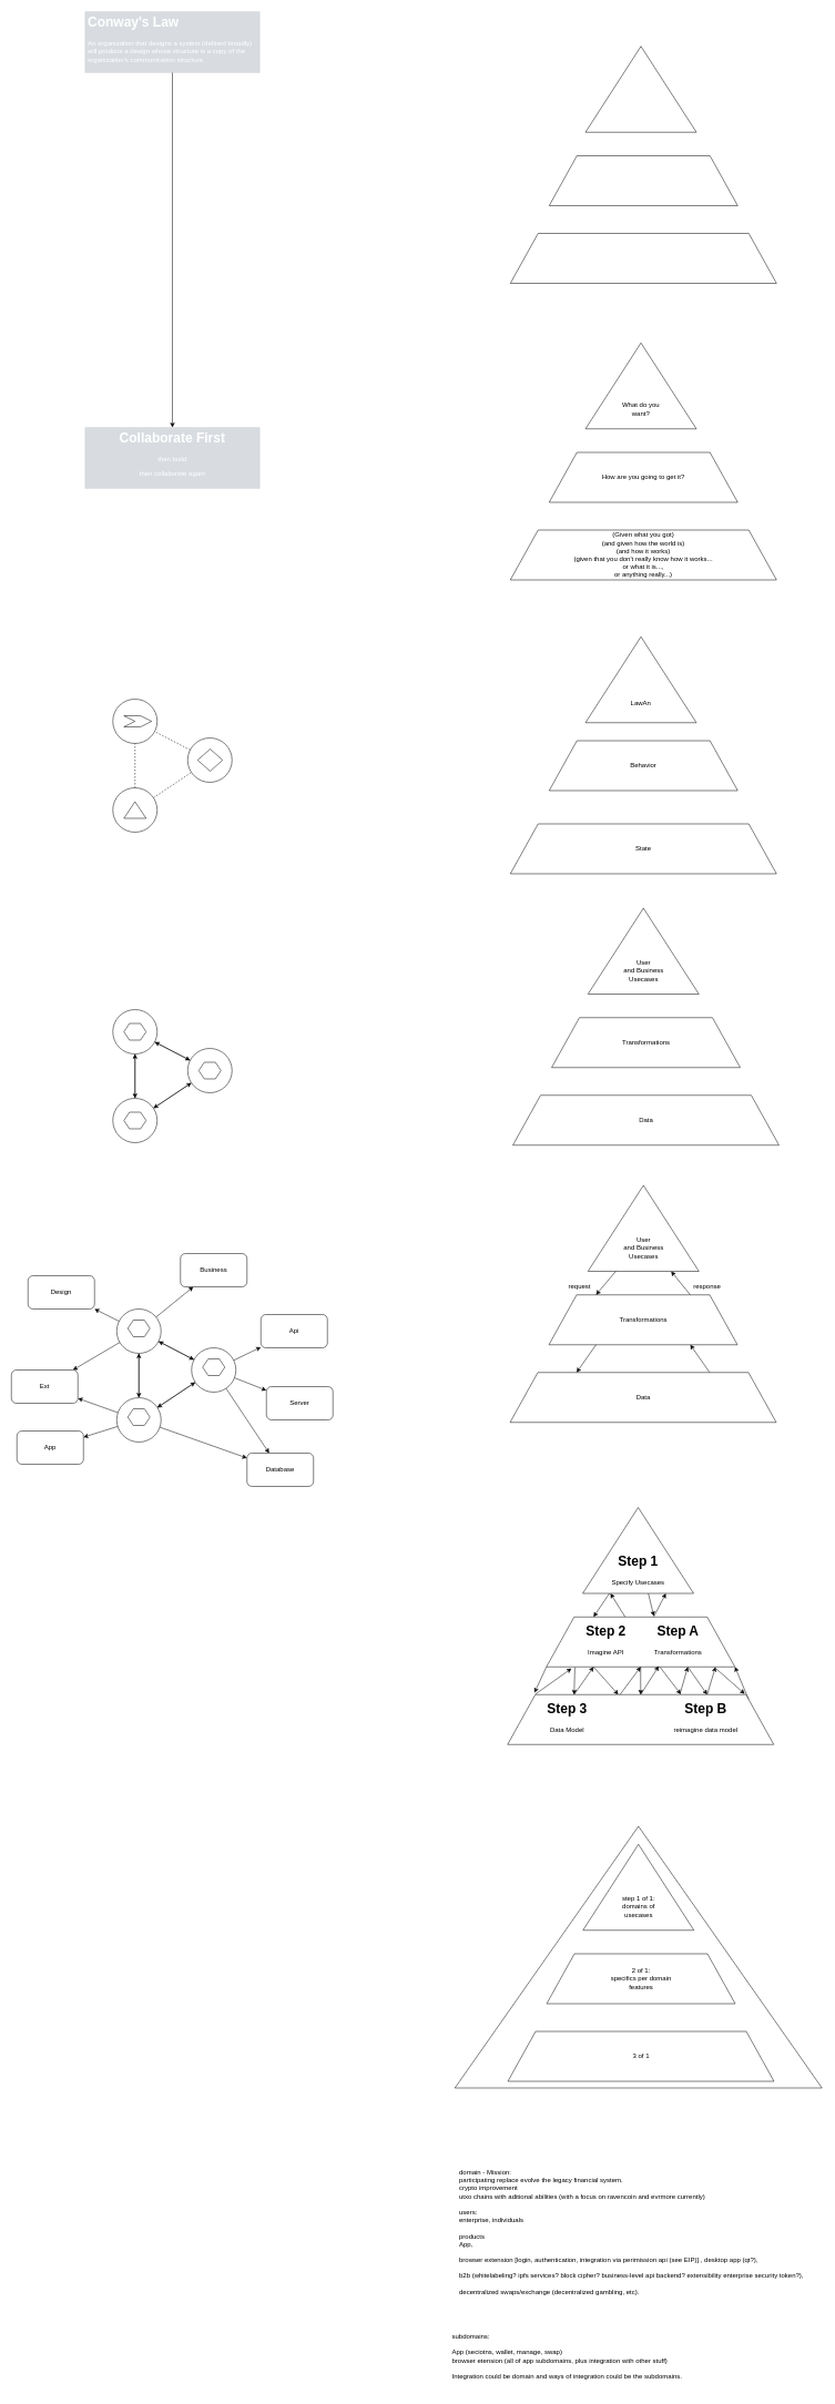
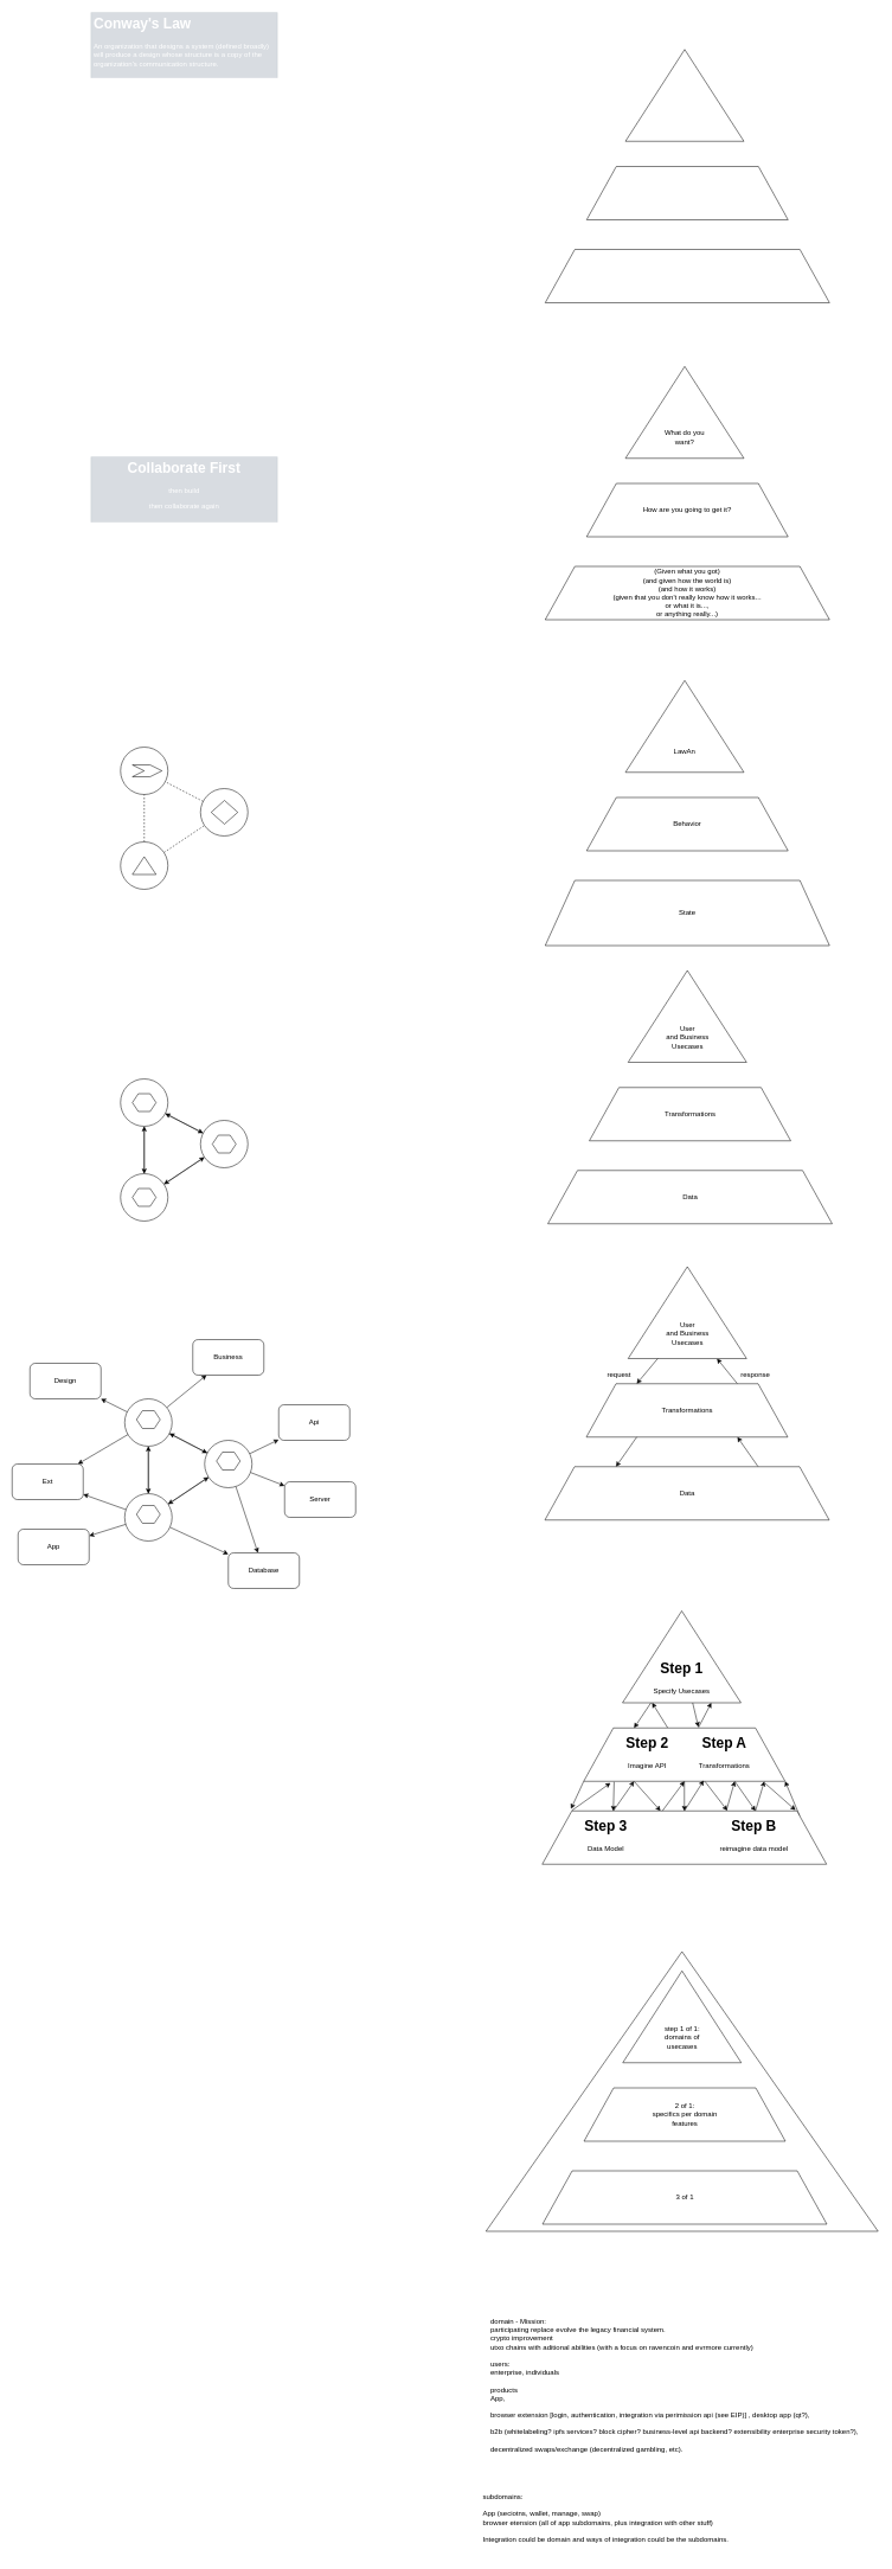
- <mxCell id="95" style="edgeStyle=none;html=1;endArrow=classic;endFill=1;" parent="1" source="96" target="97" edge="1"><mxGeometry relative="1" as="geometry"><mxPoint x="317.5" y="270" as="targetPoint" /></mxGeometry></mxCell>
- <mxCell id="102" value="Behavior" style="shape=trapezoid;perimeter=trapezoidPerimeter;whiteSpace=wrap;html=1;fixedSize=1;size=50;" parent="1" vertex="1"><mxGeometry x="990" y="1335" width="340" height="90" as="geometry" /></mxCell>
+ <mxCell id="102" value="Behavior" style="shape=trapezoid;perimeter=trapezoidPerimeter;whiteSpace=wrap;html=1;fixedSize=1;size=50;" parent="1" vertex="1"><mxGeometry x="990" y="1345" width="340" height="90" as="geometry" /></mxCell>
- <mxCell id="104" value="State" style="shape=trapezoid;perimeter=trapezoidPerimeter;whiteSpace=wrap;html=1;fixedSize=1;size=50;" parent="1" vertex="1"><mxGeometry x="920" y="1485" width="480" height="90" as="geometry" /></mxCell>
+ <mxCell id="104" value="State" style="shape=trapezoid;perimeter=trapezoidPerimeter;whiteSpace=wrap;html=1;fixedSize=1;size=50;" parent="1" vertex="1"><mxGeometry x="920" y="1485" width="480" height="110" as="geometry" /></mxCell>
- <mxCell id="44" value="Database" style="rounded=1;whiteSpace=wrap;html=1;" parent="1" vertex="1"><mxGeometry x="445" y="2620" width="120" height="60" as="geometry" /></mxCell>
+ <mxCell id="44" value="Database" style="rounded=1;whiteSpace=wrap;html=1;" parent="1" vertex="1"><mxGeometry x="385" y="2620" width="120" height="60" as="geometry" /></mxCell>
